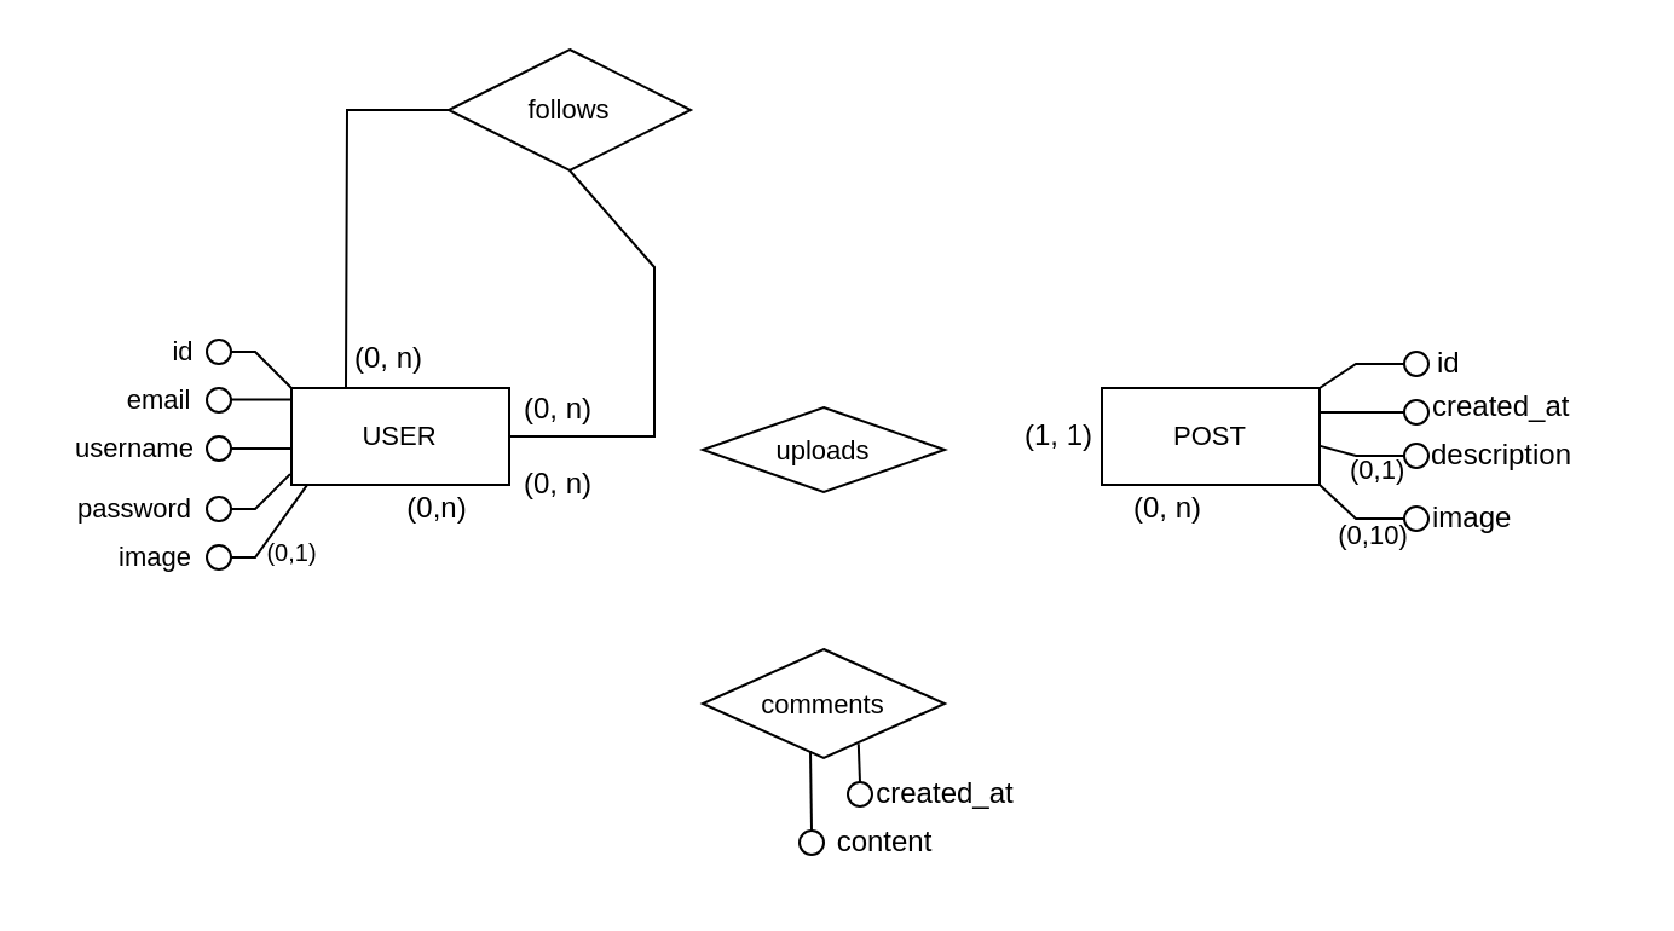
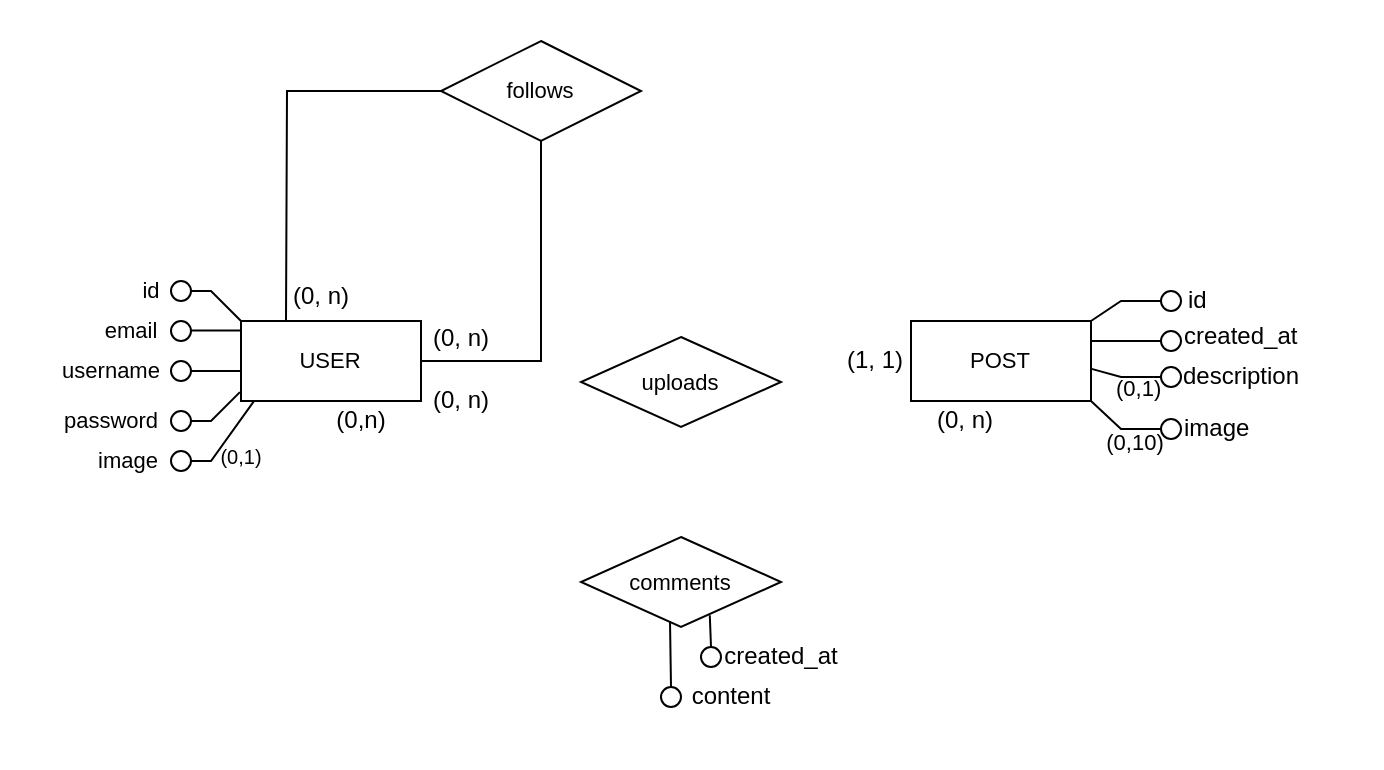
- <mxCell id="16" value="&lt;font&gt;follows&lt;/font&gt;" style="shape=rhombus;perimeter=rhombusPerimeter;whiteSpace=wrap;html=1;align=center;fillColor=none;fontSize=11;" parent="1" vertex="1"><mxGeometry x="185" y="20" width="100" height="50" as="geometry" /></mxCell>
+ <mxCell id="16" value="&lt;font&gt;follows&lt;/font&gt;" style="shape=rhombus;perimeter=rhombusPerimeter;whiteSpace=wrap;html=1;align=center;fillColor=none;fontSize=11;" parent="1" vertex="1"><mxGeometry x="220" y="20" width="100" height="50" as="geometry" /></mxCell>
- <mxCell id="20" value="uploads" style="shape=rhombus;perimeter=rhombusPerimeter;whiteSpace=wrap;html=1;align=center;fillColor=none;fontSize=11;" parent="1" vertex="1"><mxGeometry x="290" y="168" width="100" height="35" as="geometry" /></mxCell>
+ <mxCell id="20" value="uploads" style="shape=rhombus;perimeter=rhombusPerimeter;whiteSpace=wrap;html=1;align=center;fillColor=none;fontSize=11;" parent="1" vertex="1"><mxGeometry x="290" y="168" width="100" height="45" as="geometry" /></mxCell>
